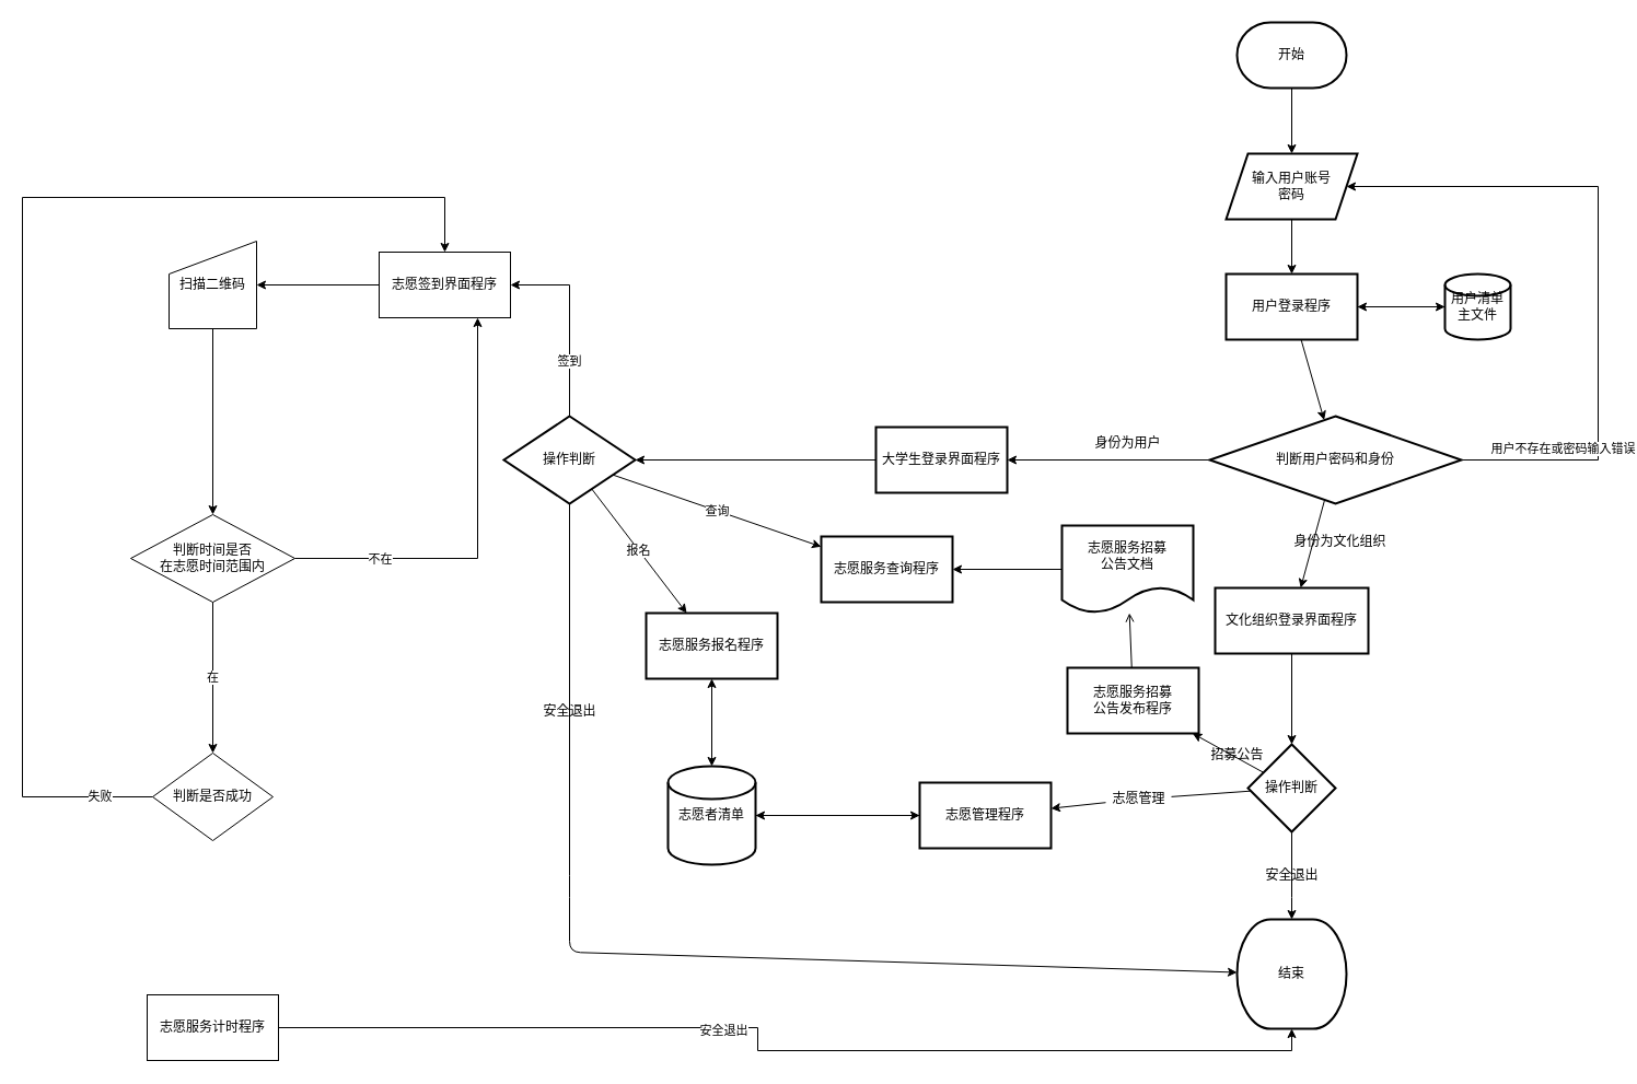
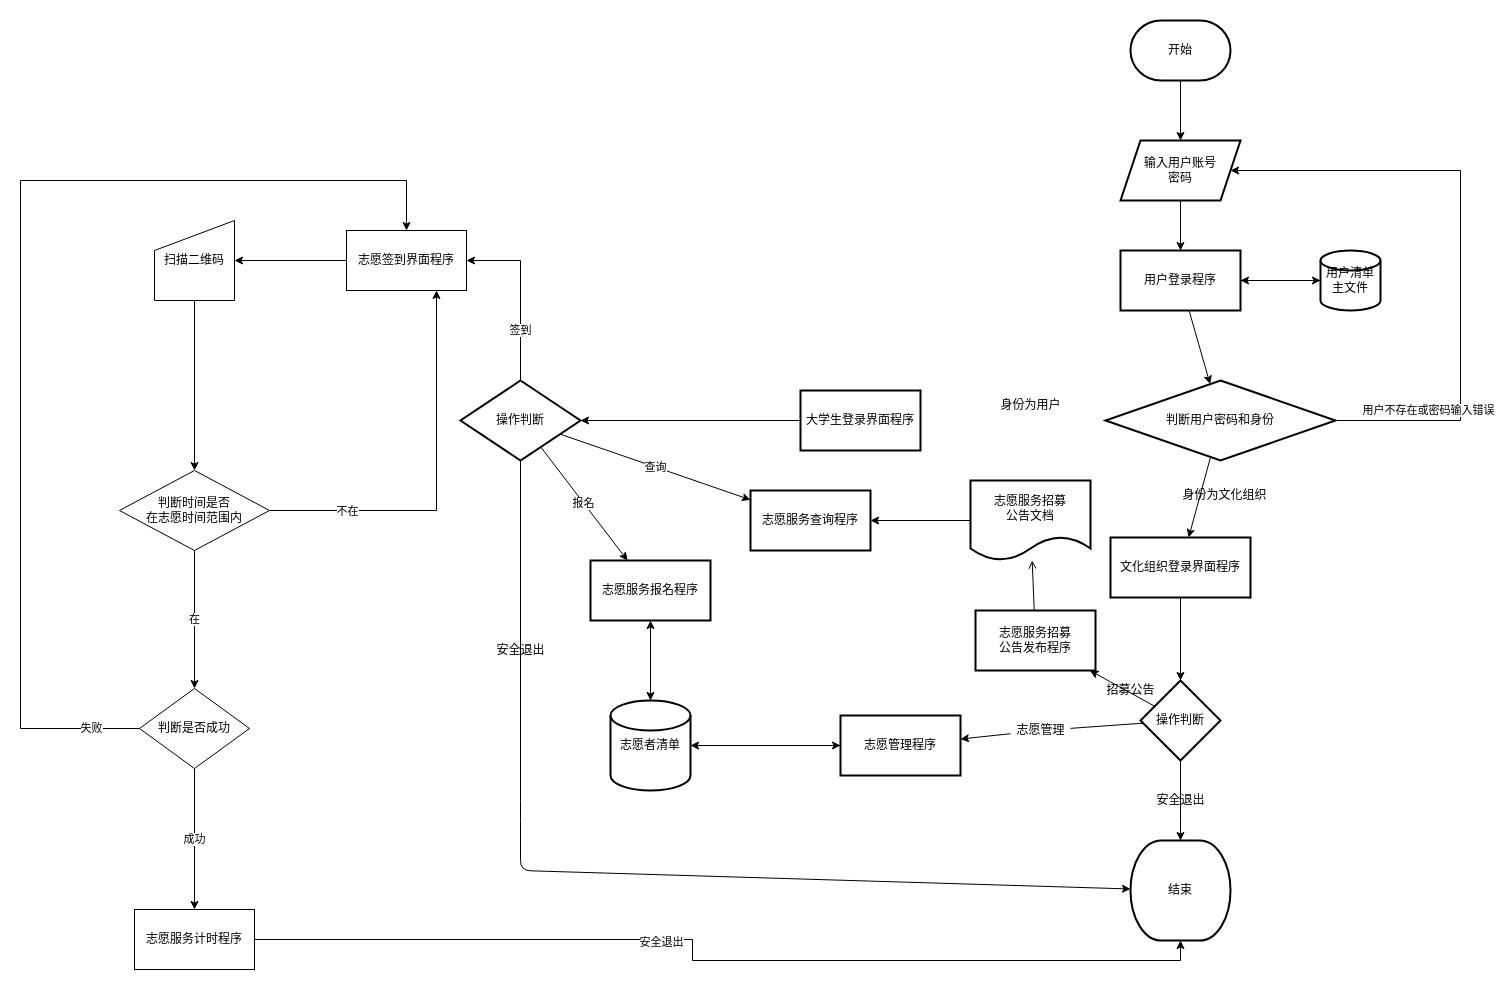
- <mxCell id="11" value="" style="edgeStyle=none;html=1;" parent="1" source="13" target="16" edge="1"><mxGeometry relative="1" as="geometry" /></mxCell>
+ <mxCell id="57" value="成功" style="endArrow=classic;html=1;rounded=0;exitX=0.5;exitY=1;exitDx=0;exitDy=0;" parent="1" source="53" target="56" edge="1"><mxGeometry width="50" height="50" relative="1" as="geometry"><mxPoint x="459" y="755" as="sourcePoint" /><mxPoint x="509" y="705" as="targetPoint" /></mxGeometry></mxCell>
